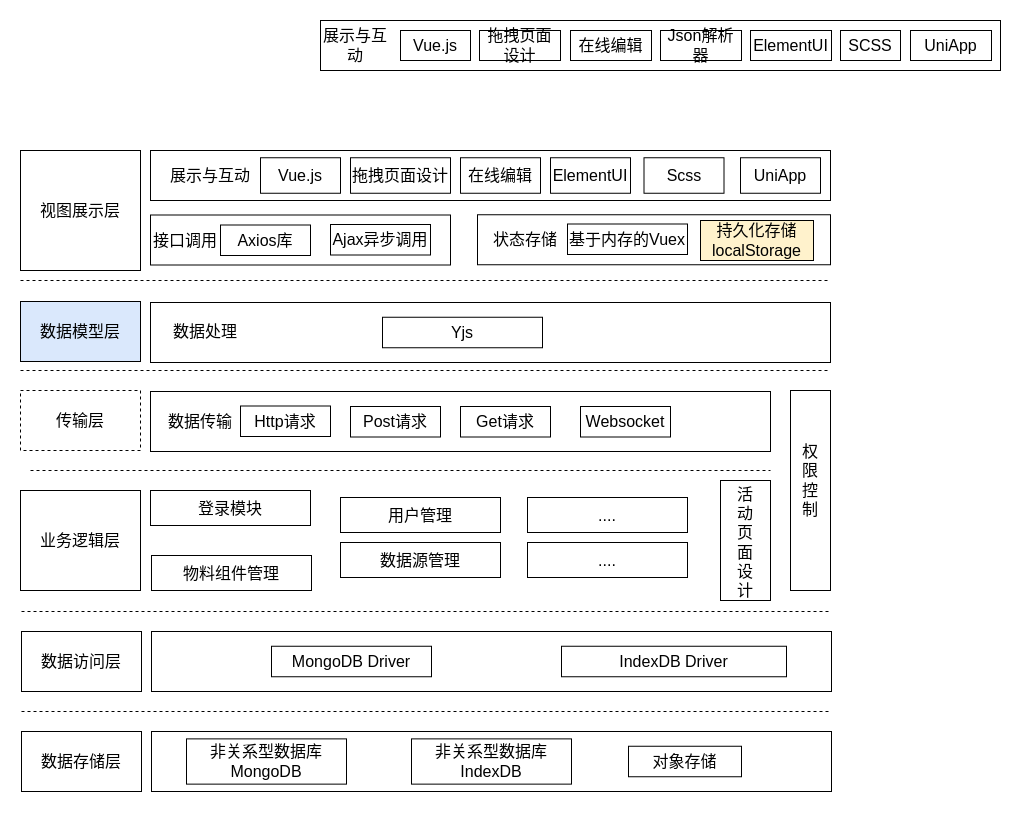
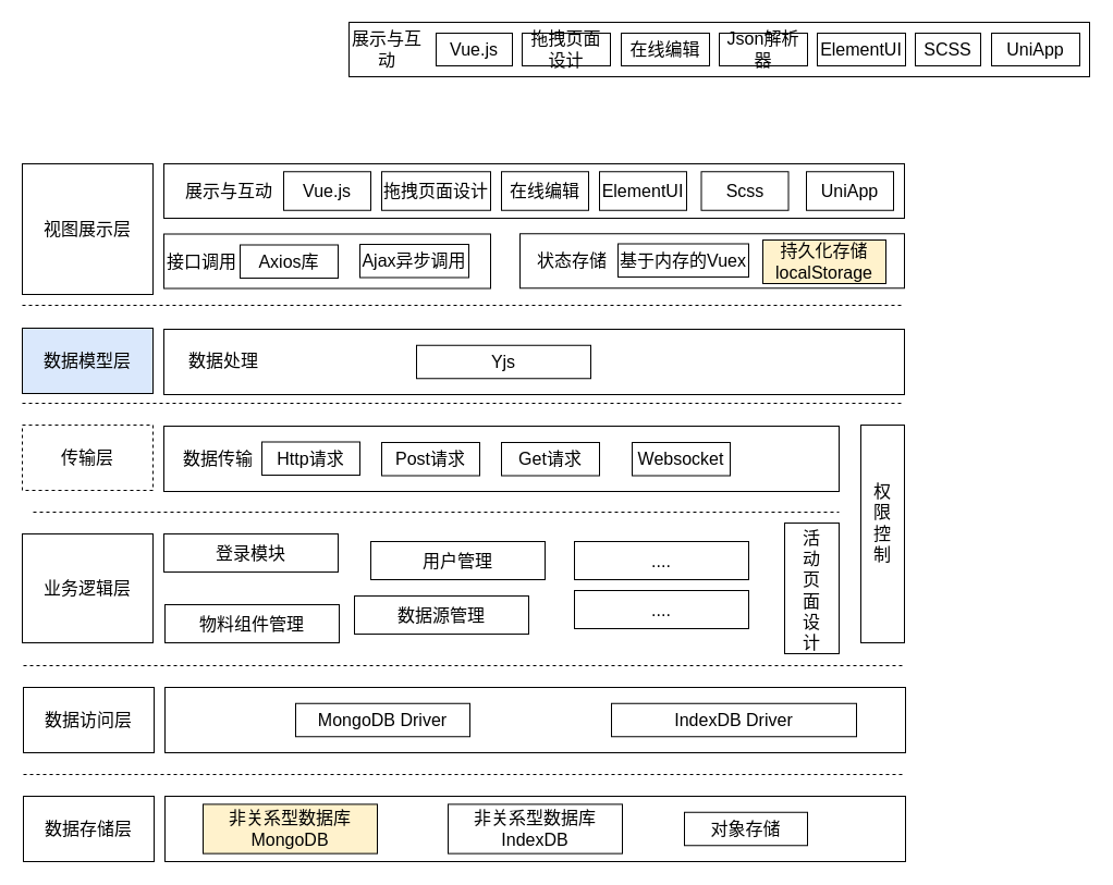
- <mxCell id="39" value="数据源管理" style="rounded=0;whiteSpace=wrap;html=1;fontSize=16;" vertex="1" parent="1"><mxGeometry x="340" y="542" width="160" height="35" as="geometry" /></mxCell>
+ <mxCell id="39" value="数据源管理" style="rounded=0;whiteSpace=wrap;html=1;fontSize=16;" vertex="1" parent="1"><mxGeometry x="325" y="547" width="160" height="35" as="geometry" /></mxCell>
- <mxCell id="50" value="非关系型数据库MongoDB" style="rounded=0;whiteSpace=wrap;html=1;fontSize=16;" vertex="1" parent="1"><mxGeometry x="186" y="738.38" width="160" height="45.25" as="geometry" /></mxCell>
+ <mxCell id="50" value="非关系型数据库MongoDB" style="rounded=0;whiteSpace=wrap;html=1;fontSize=16;fillColor=#fff2cc;" vertex="1" parent="1"><mxGeometry x="186" y="738.38" width="160" height="45.25" as="geometry" /></mxCell>
